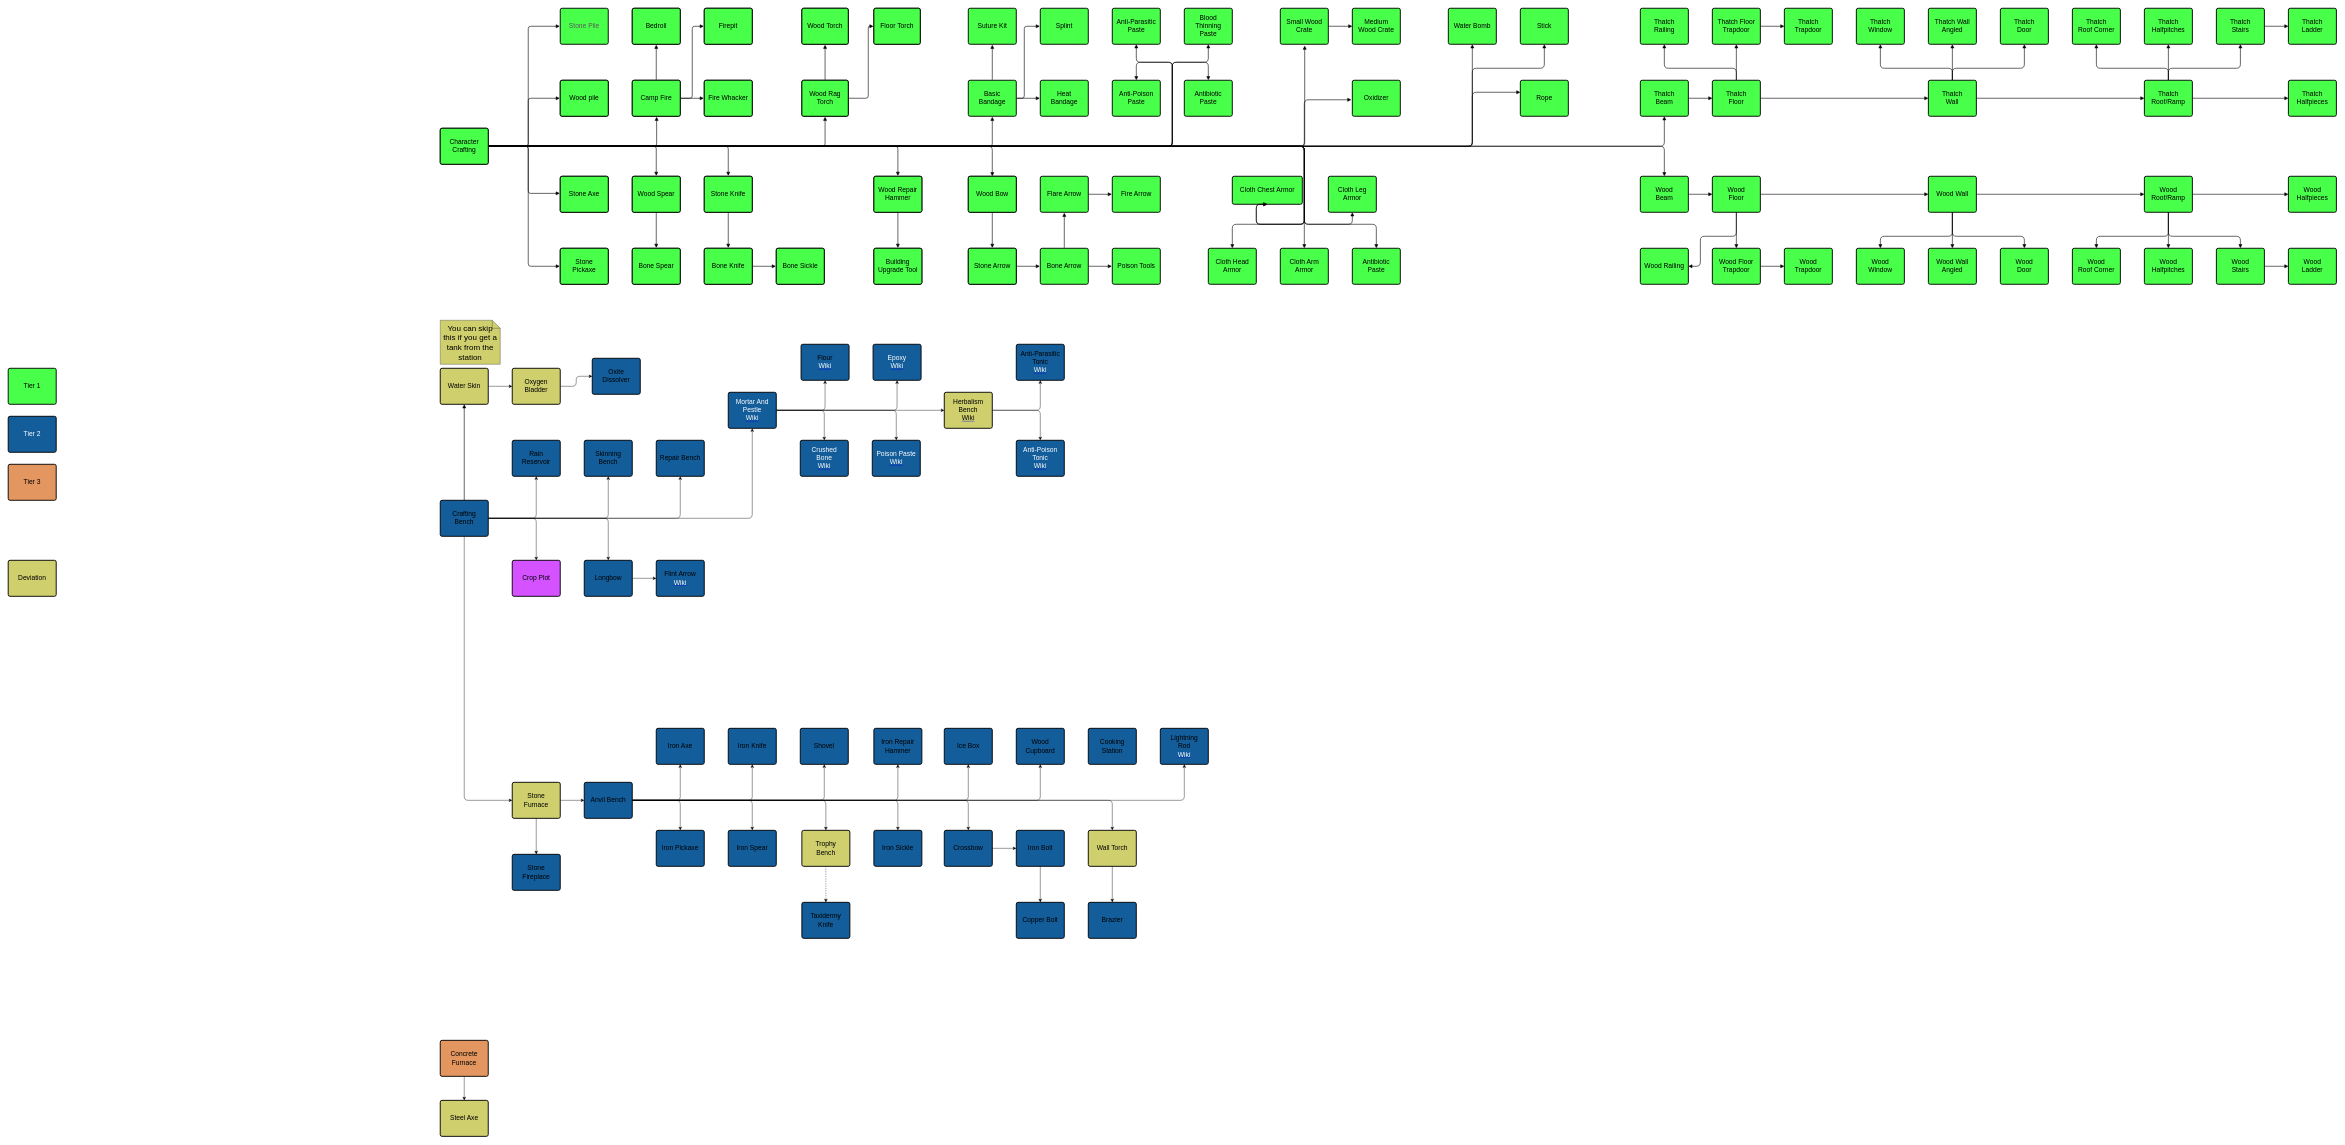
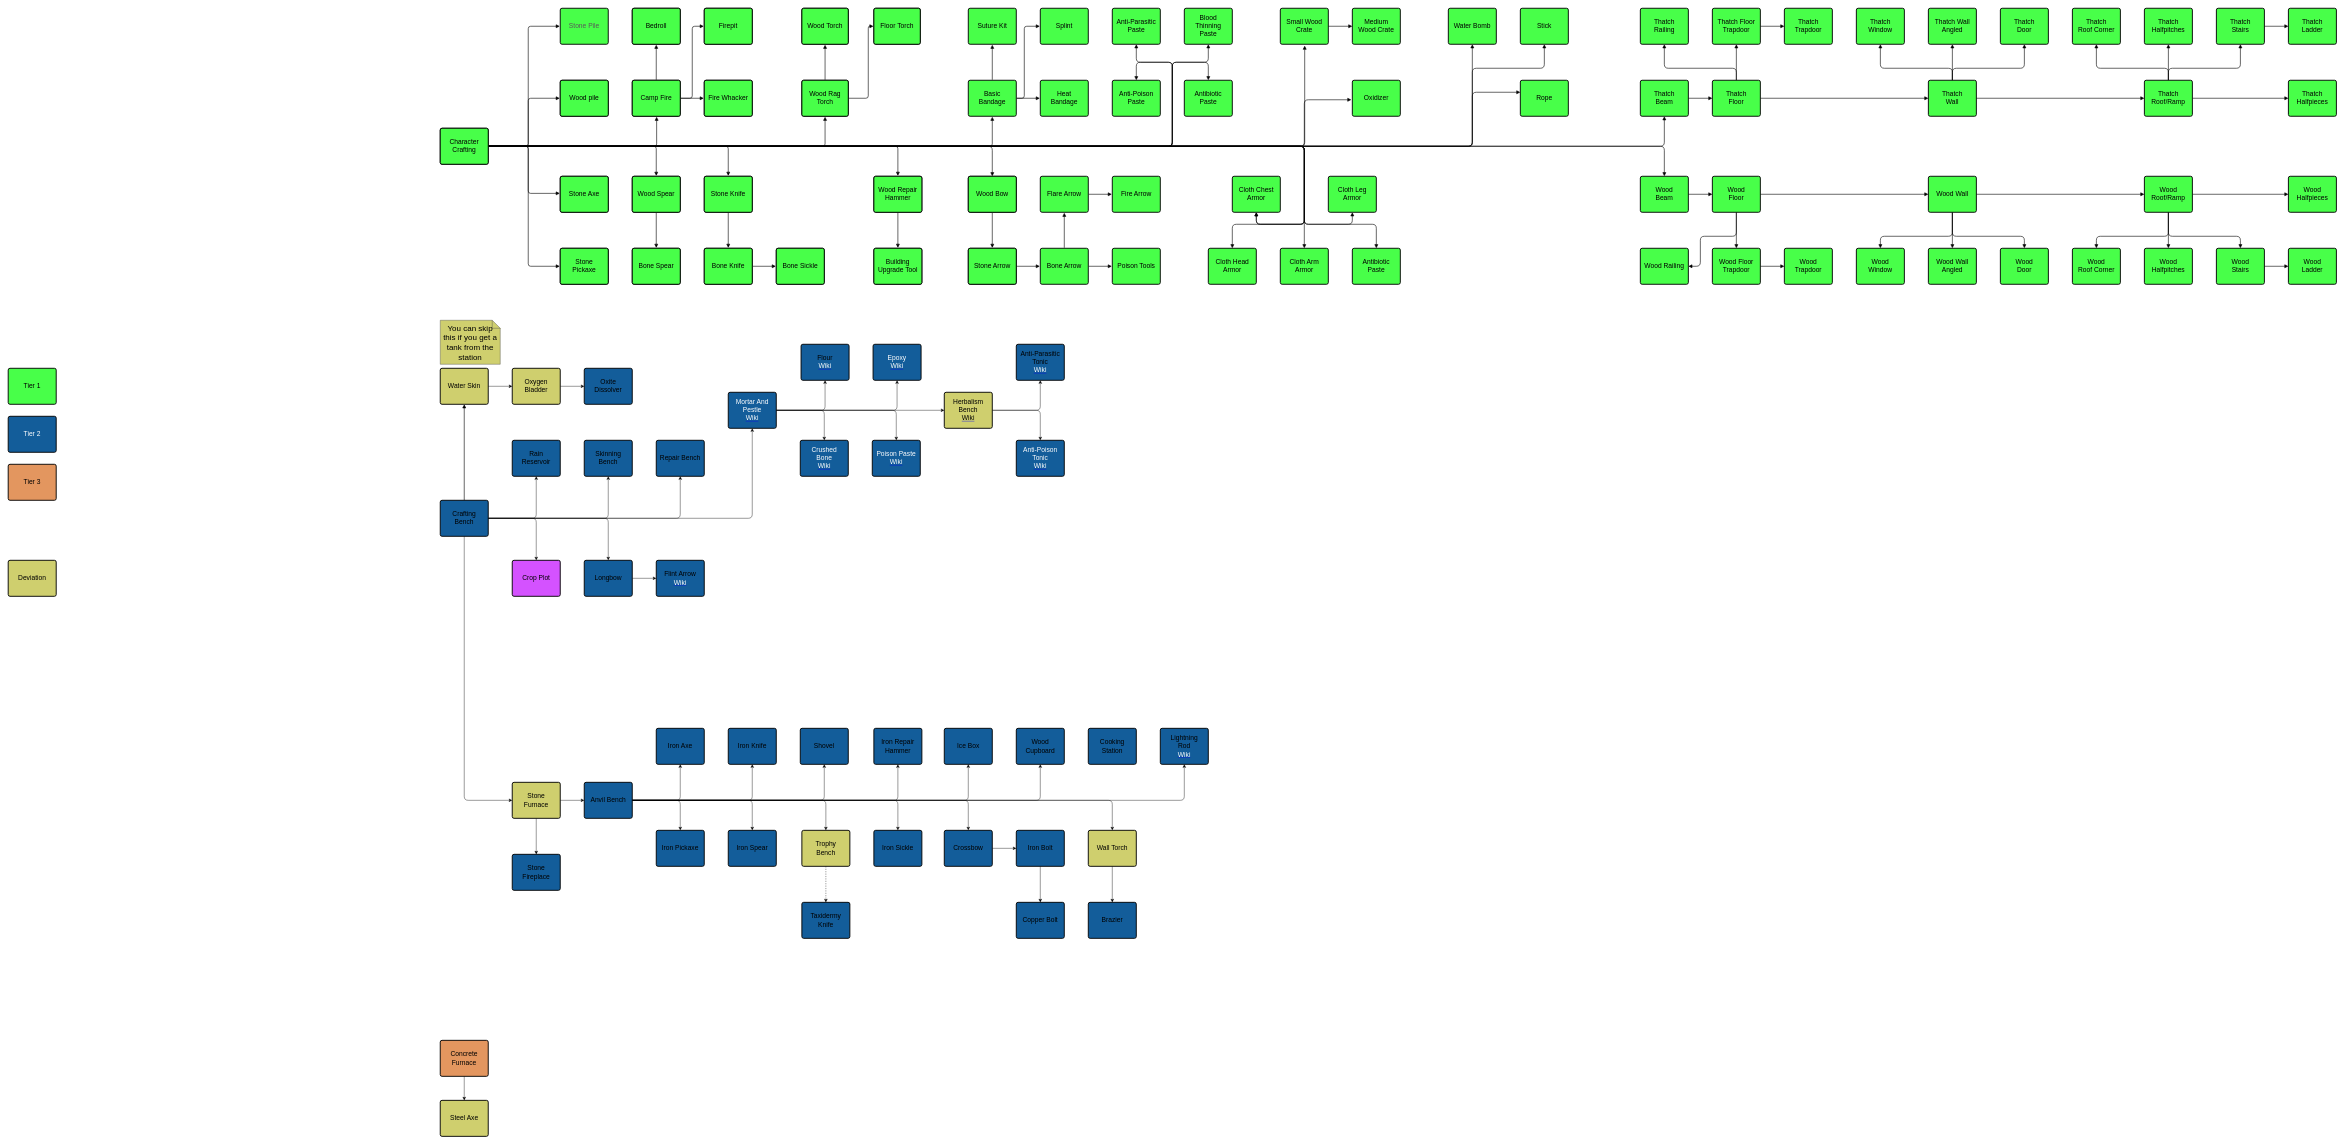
- <mxCell id="74" value="Cloth Chest Armor" style="html=1;overflow=block;blockSpacing=1;whiteSpace=wrap;fontSize=16.7;spacing=9;strokeOpacity=100;rounded=1;absoluteArcSize=1;arcSize=9;strokeWidth=2.3;fontColor=#000;fillColor=#48ff49;" parent="1" vertex="1"><mxGeometry x="3080" y="440" width="175" height="70" as="geometry" /></mxCell>
+ <mxCell id="74" value="Cloth Chest Armor" style="html=1;overflow=block;blockSpacing=1;whiteSpace=wrap;fontSize=16.7;spacing=9;strokeOpacity=100;rounded=1;absoluteArcSize=1;arcSize=9;strokeWidth=2.3;fontColor=#000;fillColor=#48ff49;" parent="1" vertex="1"><mxGeometry x="3080" y="440" width="120" height="90" as="geometry" /></mxCell>
- <mxCell id="190" value="Oxite Dissolver" style="html=1;overflow=block;blockSpacing=1;whiteSpace=wrap;fontSize=16.7;spacing=9;strokeOpacity=100;rounded=1;absoluteArcSize=1;arcSize=9;strokeWidth=2.3;fillColor=#135D9A;" vertex="1" parent="1"><mxGeometry x="1480" y="895" width="120" height="90" as="geometry" /></mxCell>
+ <mxCell id="190" value="Oxite Dissolver" style="html=1;overflow=block;blockSpacing=1;whiteSpace=wrap;fontSize=16.7;spacing=9;strokeOpacity=100;rounded=1;absoluteArcSize=1;arcSize=9;strokeWidth=2.3;fillColor=#135D9A;" vertex="1" parent="1"><mxGeometry x="1460" y="920" width="120" height="90" as="geometry" /></mxCell>
